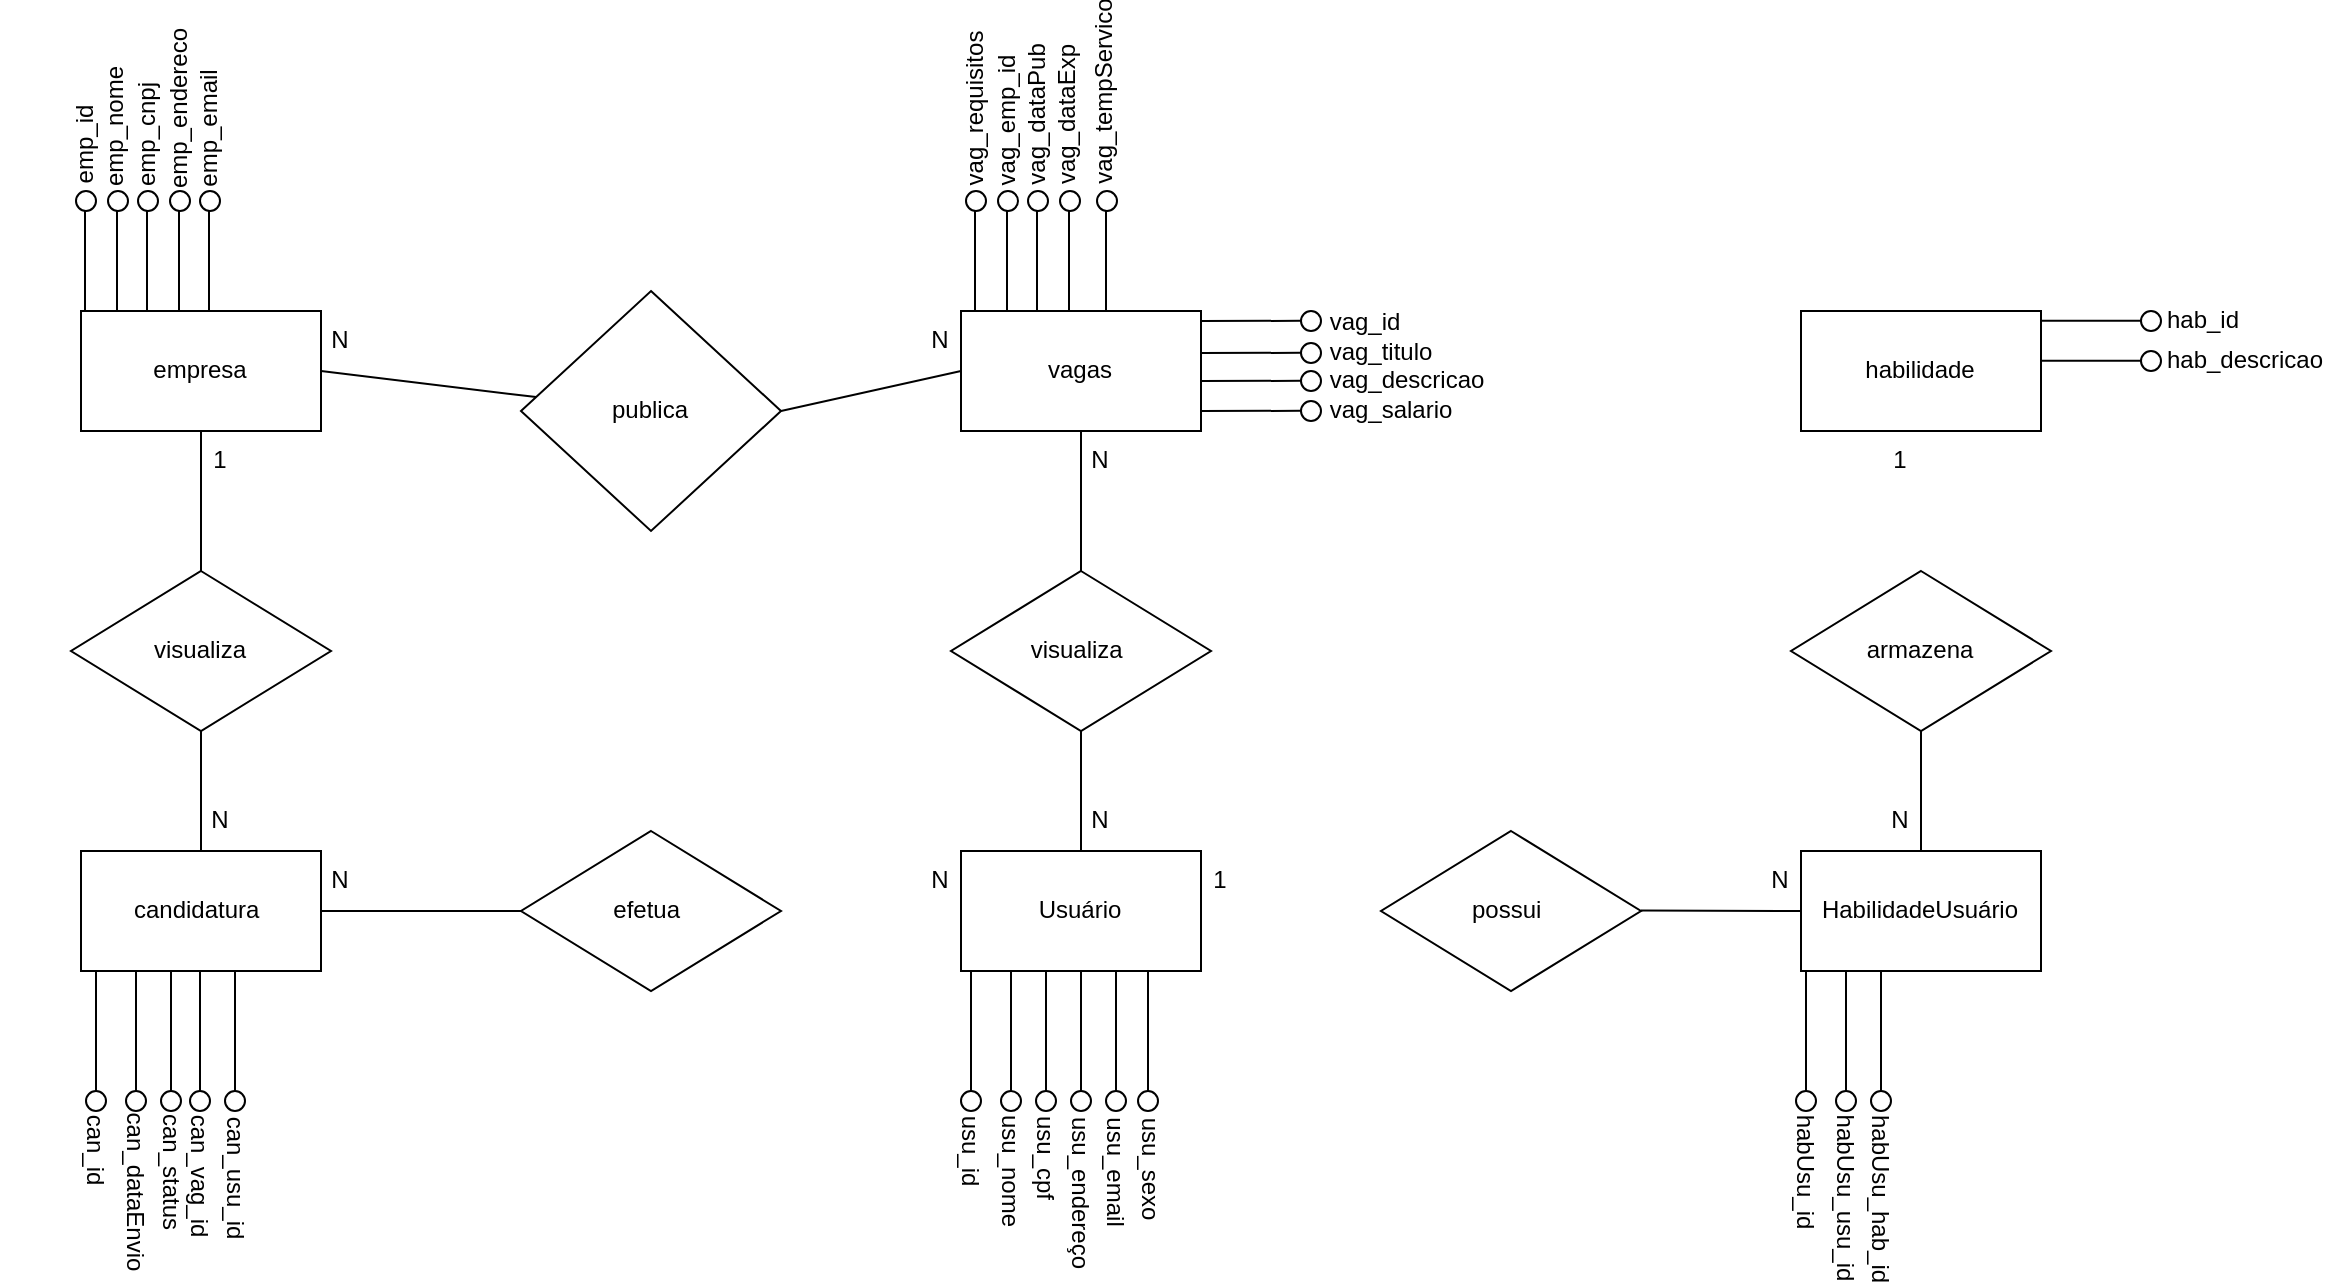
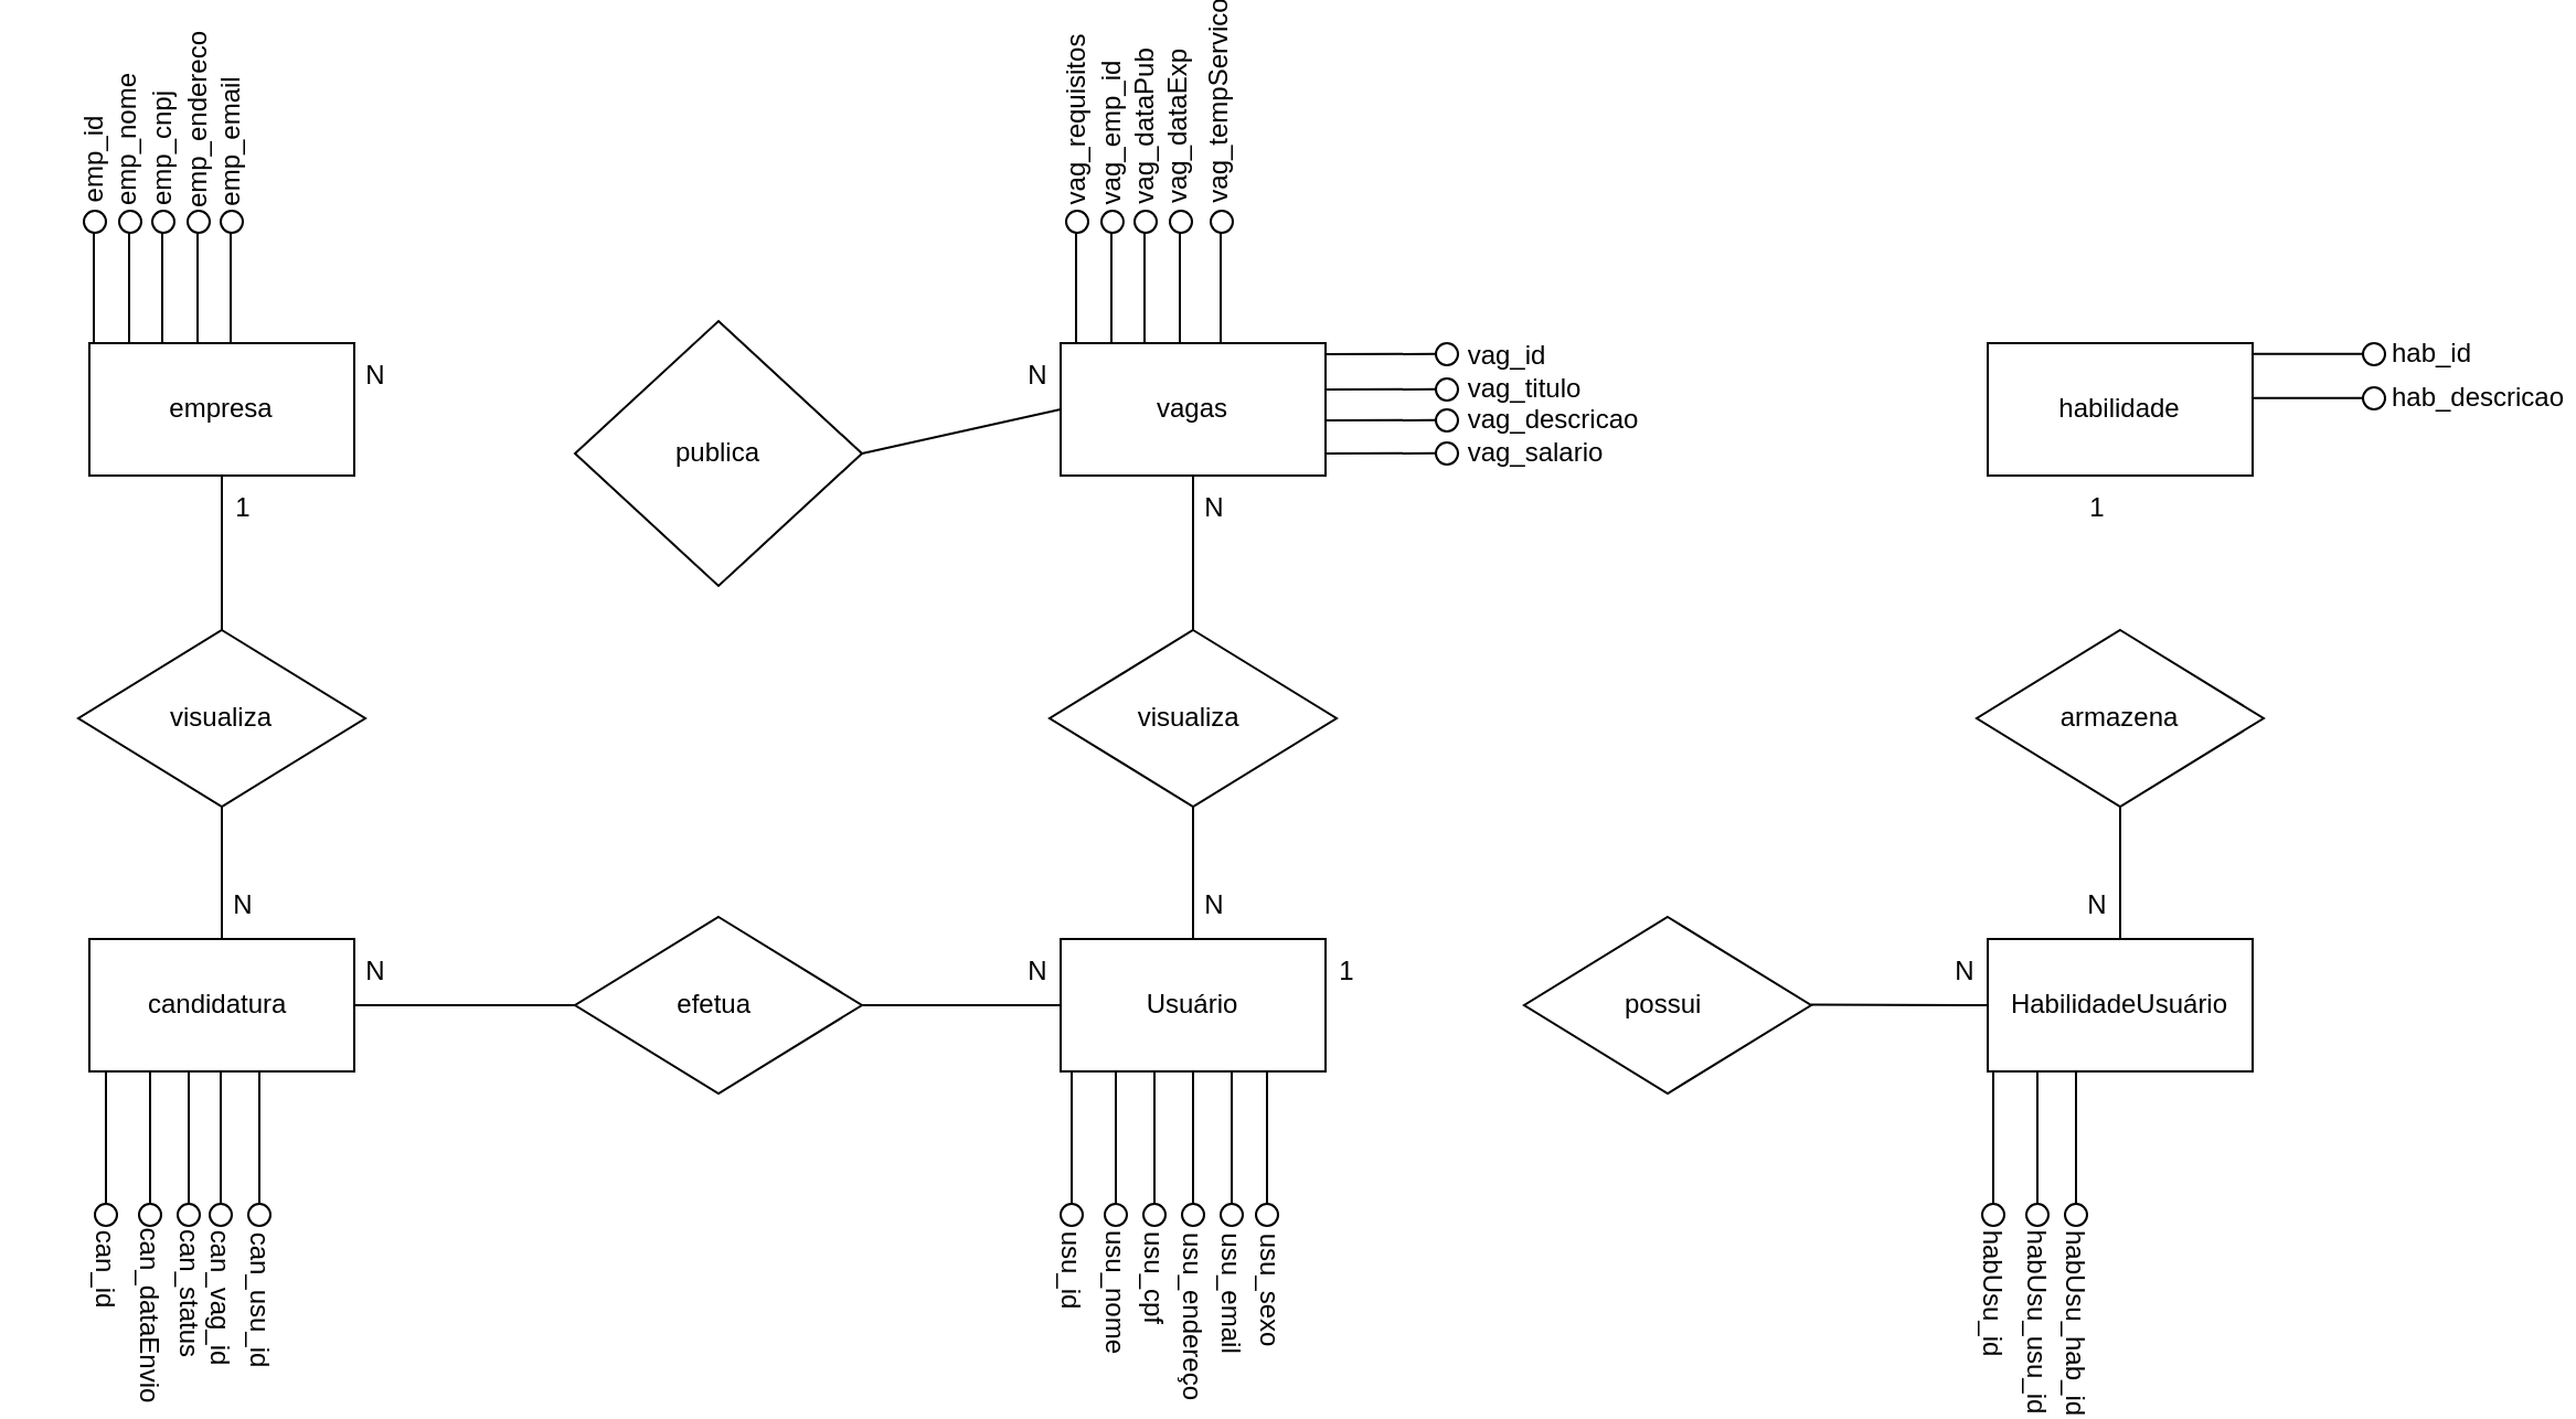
- <mxCell id="24" value="" style="endArrow=none;html=1;rounded=0;exitX=1;exitY=0.5;exitDx=0;exitDy=0;" parent="1" source="9" target="16" edge="1"><mxGeometry width="50" height="50" relative="1" as="geometry"><mxPoint x="610" y="269" as="sourcePoint" /><mxPoint x="610" y="339" as="targetPoint" /></mxGeometry></mxCell>
+ <mxCell id="20" value="" style="endArrow=none;html=1;rounded=0;entryX=1;entryY=0.5;entryDx=0;entryDy=0;exitX=0;exitY=0.5;exitDx=0;exitDy=0;" parent="1" source="3" target="12" edge="1"><mxGeometry width="50" height="50" relative="1" as="geometry"><mxPoint x="570" y="229" as="sourcePoint" /><mxPoint x="570" y="299" as="targetPoint" /></mxGeometry></mxCell>
